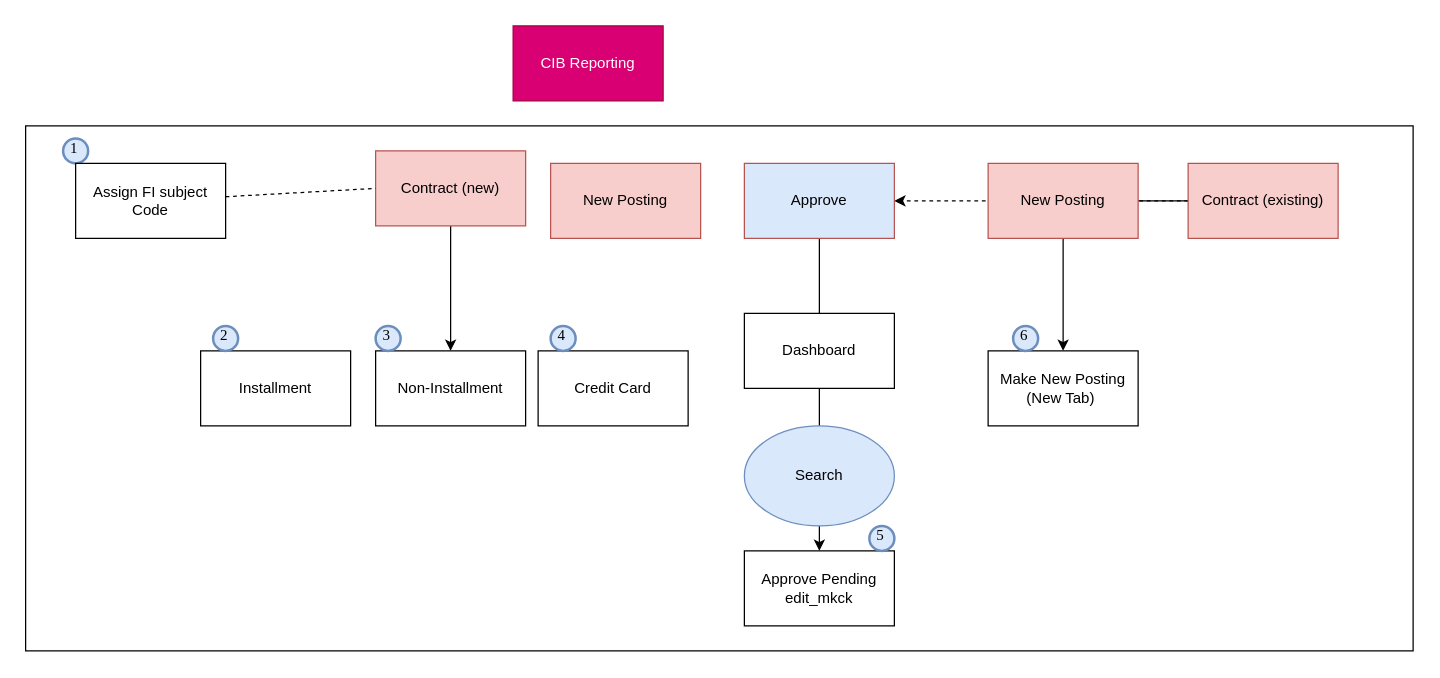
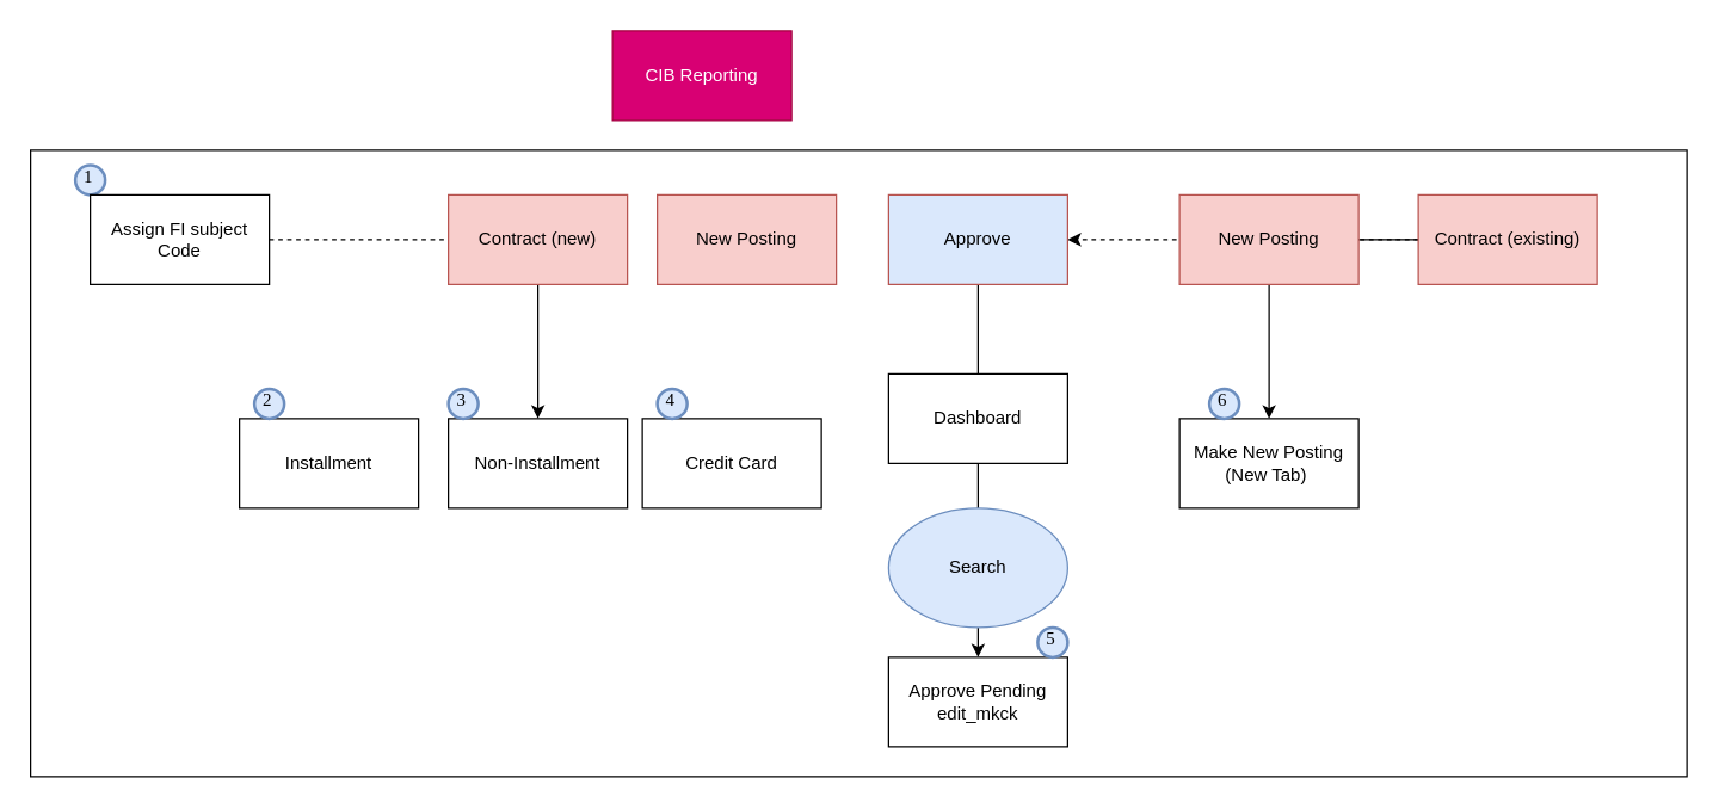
- <mxCell id="5" value="Contract (new)" style="rounded=0;whiteSpace=wrap;html=1;fillColor=#f8cecc;strokeColor=#b85450;" parent="1" vertex="1"><mxGeometry x="300" y="120" width="120" height="60" as="geometry" /></mxCell>
+ <mxCell id="5" value="Contract (new)" style="rounded=0;whiteSpace=wrap;html=1;fillColor=#f8cecc;strokeColor=#b85450;" parent="1" vertex="1"><mxGeometry x="300" y="130" width="120" height="60" as="geometry" /></mxCell>
